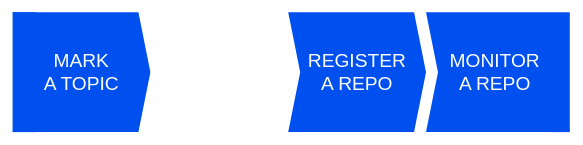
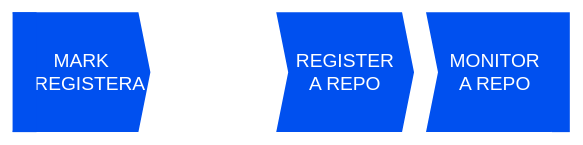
- <mxCell id="2" value="MARK&lt;br style=&quot;font-size: 32px&quot;&gt;A TOPIC" style="shape=step;perimeter=stepPerimeter;whiteSpace=wrap;html=1;fixedSize=1;fontSize=32;strokeWidth=1;fillColor=#0050ef;fontColor=#ffffff;strokeColor=none;" parent="1" vertex="1"><mxGeometry x="20" y="20" width="230" height="200" as="geometry" /></mxCell>
+ <mxCell id="2" value="MARK&lt;br style=&quot;font-size: 32px&quot;&gt;A REGISTERA" style="shape=step;perimeter=stepPerimeter;whiteSpace=wrap;html=1;fixedSize=1;fontSize=32;strokeWidth=1;fillColor=#0050ef;fontColor=#ffffff;strokeColor=none;" parent="1" vertex="1"><mxGeometry x="20" y="20" width="230" height="200" as="geometry" /></mxCell>
- <mxCell id="3" value="REGISTER&lt;br style=&quot;font-size: 32px&quot;&gt;A REPO" style="shape=step;perimeter=stepPerimeter;whiteSpace=wrap;html=1;fixedSize=1;fontSize=32;strokeWidth=1;fillColor=#0050ef;fontColor=#ffffff;strokeColor=none;" parent="1" vertex="1"><mxGeometry x="480" y="20" width="230" height="200" as="geometry" /></mxCell>
+ <mxCell id="3" value="REGISTER&lt;br style=&quot;font-size: 32px&quot;&gt;A REPO" style="shape=step;perimeter=stepPerimeter;whiteSpace=wrap;html=1;fixedSize=1;fontSize=32;strokeWidth=1;fillColor=#0050ef;fontColor=#ffffff;strokeColor=none;" parent="1" vertex="1"><mxGeometry x="460" y="20" width="230" height="200" as="geometry" /></mxCell>
